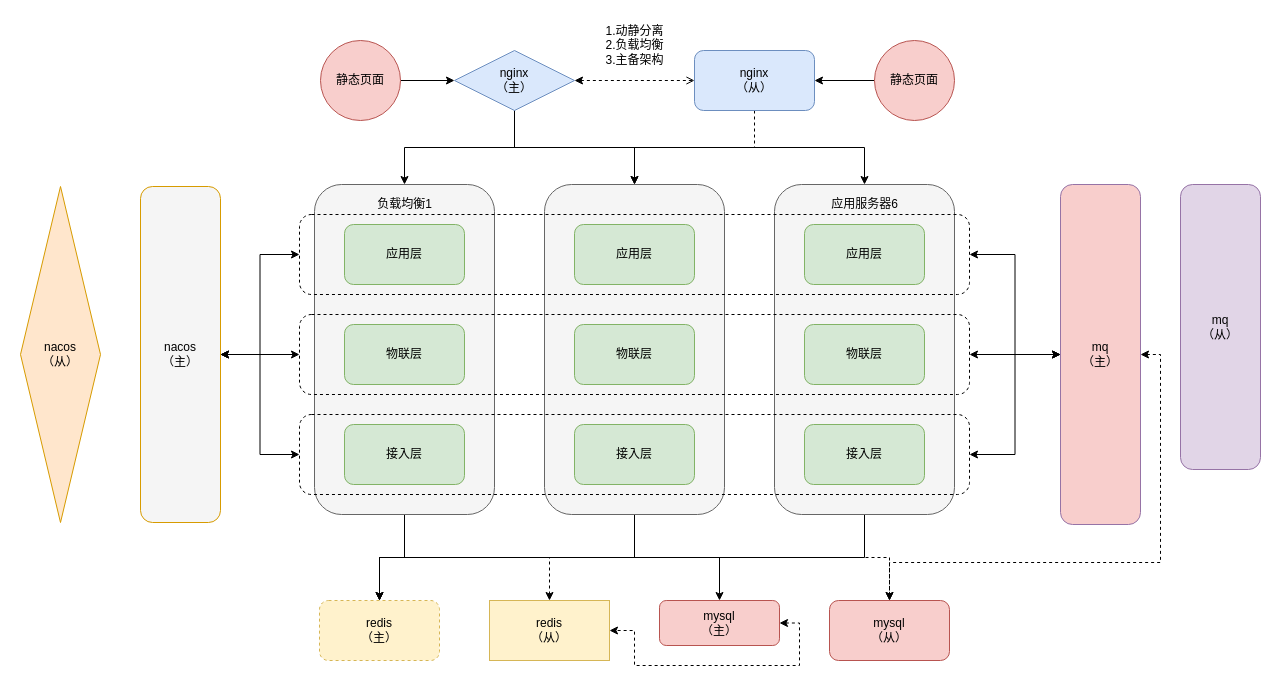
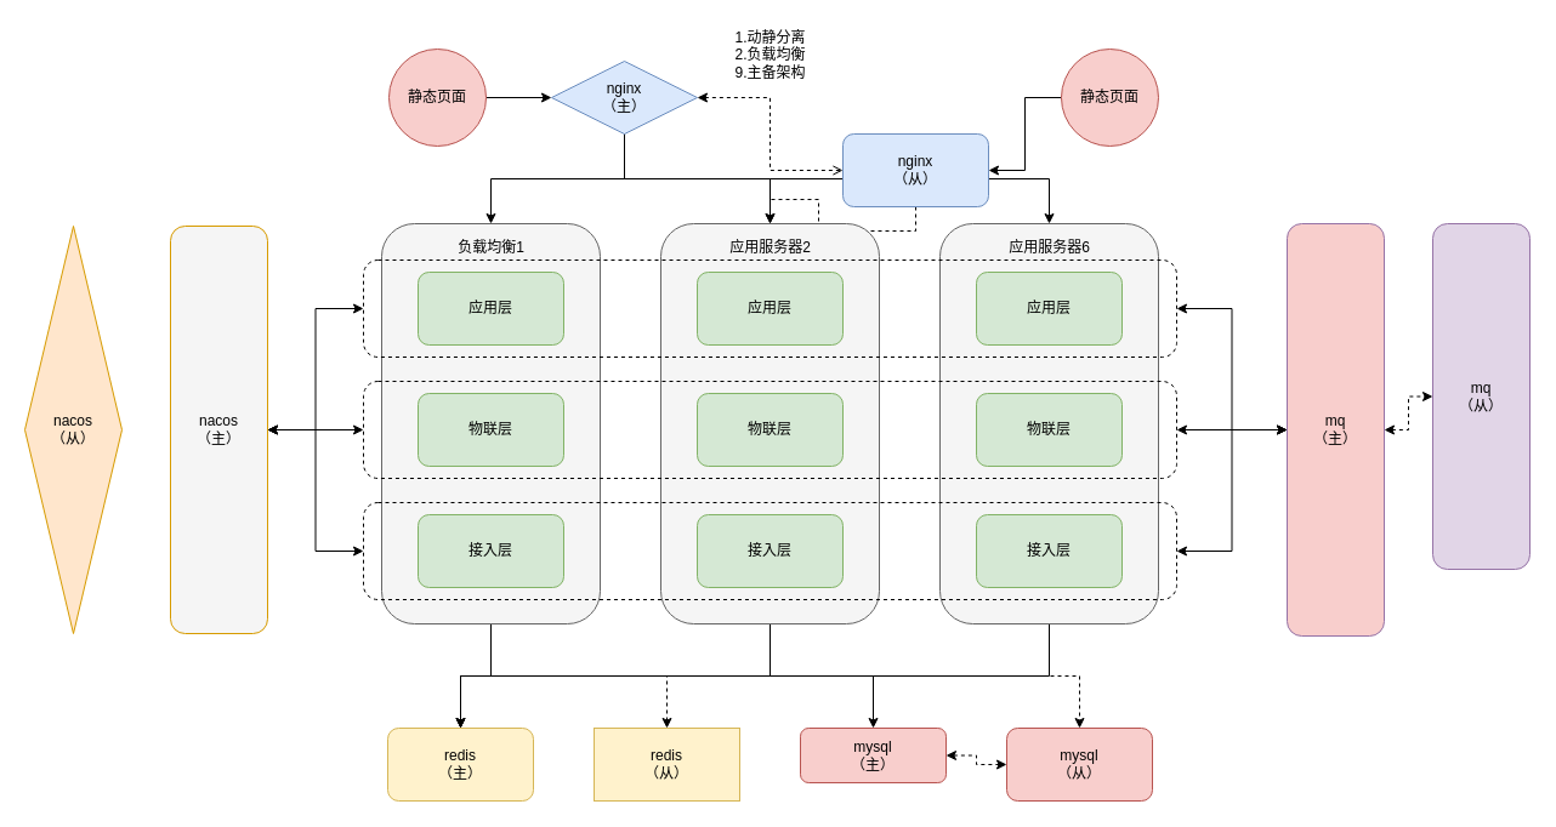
- <mxCell id="53" value="1.动静分离&lt;br&gt;2.负载均衡&lt;br&gt;3.主备架构" style="text;html=1;align=center;verticalAlign=middle;resizable=0;points=[];autosize=1;strokeColor=none;fillColor=none;" parent="1" vertex="1"><mxGeometry x="599" y="20" width="70" height="50" as="geometry" /></mxCell>
+ <mxCell id="53" value="1.动静分离&lt;br&gt;2.负载均衡&lt;br&gt;9.主备架构" style="text;html=1;align=center;verticalAlign=middle;resizable=0;points=[];autosize=1;strokeColor=none;fillColor=none;" parent="1" vertex="1"><mxGeometry x="599" y="20" width="70" height="50" as="geometry" /></mxCell>
- <mxCell id="12" value="nginx&lt;br&gt;（从）" style="rounded=1;whiteSpace=wrap;html=1;fillColor=#dae8fc;strokeColor=#6c8ebf;" parent="1" vertex="1"><mxGeometry x="694" y="50" width="120" height="60" as="geometry" /></mxCell>
+ <mxCell id="12" value="nginx&lt;br&gt;（从）" style="rounded=1;whiteSpace=wrap;html=1;fillColor=#dae8fc;strokeColor=#6c8ebf;" parent="1" vertex="1"><mxGeometry x="694" y="110" width="120" height="60" as="geometry" /></mxCell>
+ <mxCell id="48" value="应用服务器2" style="text;html=1;align=center;verticalAlign=middle;resizable=0;points=[];autosize=1;strokeColor=none;fillColor=none;" parent="1" vertex="1"><mxGeometry x="594" y="194" width="80" height="20" as="geometry" /></mxCell>
- <mxCell id="34" style="edgeStyle=orthogonalEdgeStyle;rounded=0;orthogonalLoop=1;jettySize=auto;html=1;exitX=1;exitY=0.5;exitDx=0;exitDy=0;startArrow=classic;startFill=1;dashed=1;" parent="1" source="35" target="31" edge="1"><mxGeometry relative="1" as="geometry" /></mxCell>
+ <mxCell id="34" style="edgeStyle=orthogonalEdgeStyle;rounded=0;orthogonalLoop=1;jettySize=auto;html=1;exitX=1;exitY=0.5;exitDx=0;exitDy=0;startArrow=classic;startFill=1;dashed=1;" parent="1" source="35" target="44" edge="1"><mxGeometry relative="1" as="geometry" /></mxCell>
- <mxCell id="27" value="redis&lt;br&gt;（主）" style="rounded=1;whiteSpace=wrap;html=1;fillColor=#fff2cc;strokeColor=#d6b656;dashed=1;" parent="1" vertex="1"><mxGeometry x="319" y="600" width="120" height="60" as="geometry" /></mxCell>
+ <mxCell id="27" value="redis&lt;br&gt;（主）" style="rounded=1;whiteSpace=wrap;html=1;fillColor=#fff2cc;strokeColor=#d6b656;" parent="1" vertex="1"><mxGeometry x="319" y="600" width="120" height="60" as="geometry" /></mxCell>
- <mxCell id="29" style="edgeStyle=orthogonalEdgeStyle;rounded=0;orthogonalLoop=1;jettySize=auto;html=1;exitX=1;exitY=0.5;exitDx=0;exitDy=0;dashed=1;startArrow=classic;startFill=1;" parent="1" source="30" target="28" edge="1"><mxGeometry relative="1" as="geometry" /></mxCell>
+ <mxCell id="29" style="edgeStyle=orthogonalEdgeStyle;rounded=0;orthogonalLoop=1;jettySize=auto;html=1;exitX=1;exitY=0.5;exitDx=0;exitDy=0;entryX=0;entryY=0.5;entryDx=0;entryDy=0;dashed=1;startArrow=classic;startFill=1;" parent="1" source="30" target="31" edge="1"><mxGeometry relative="1" as="geometry" /></mxCell>
